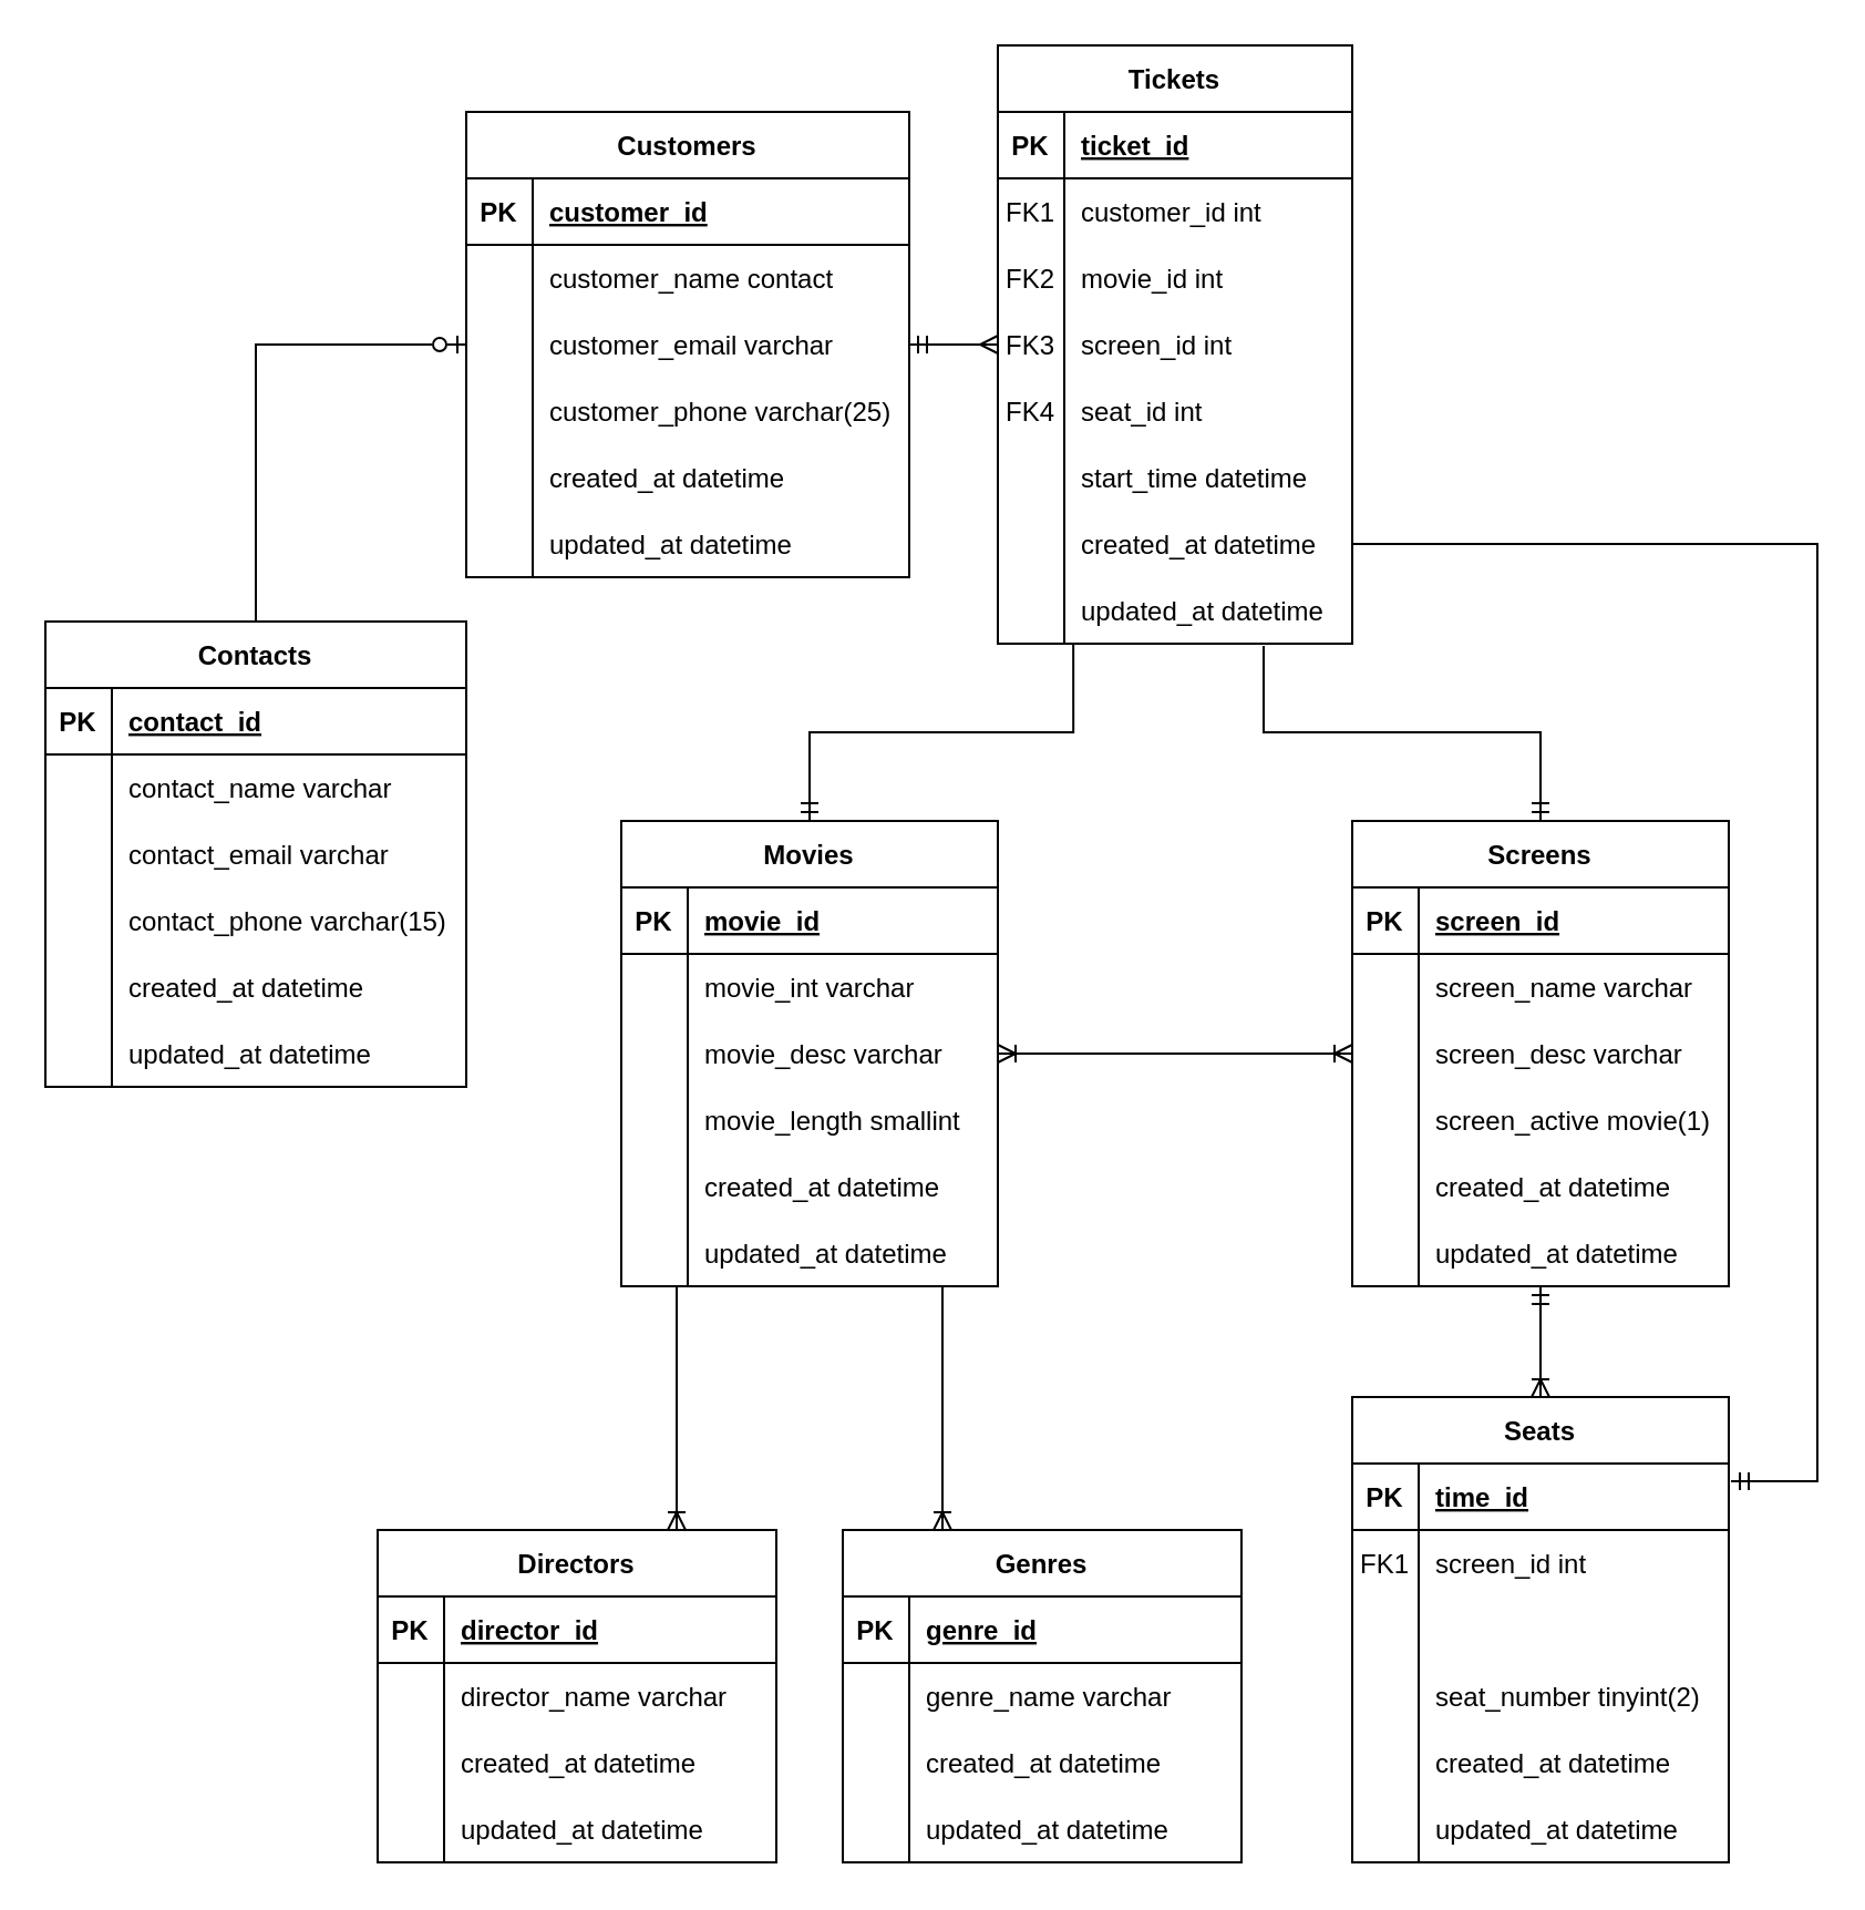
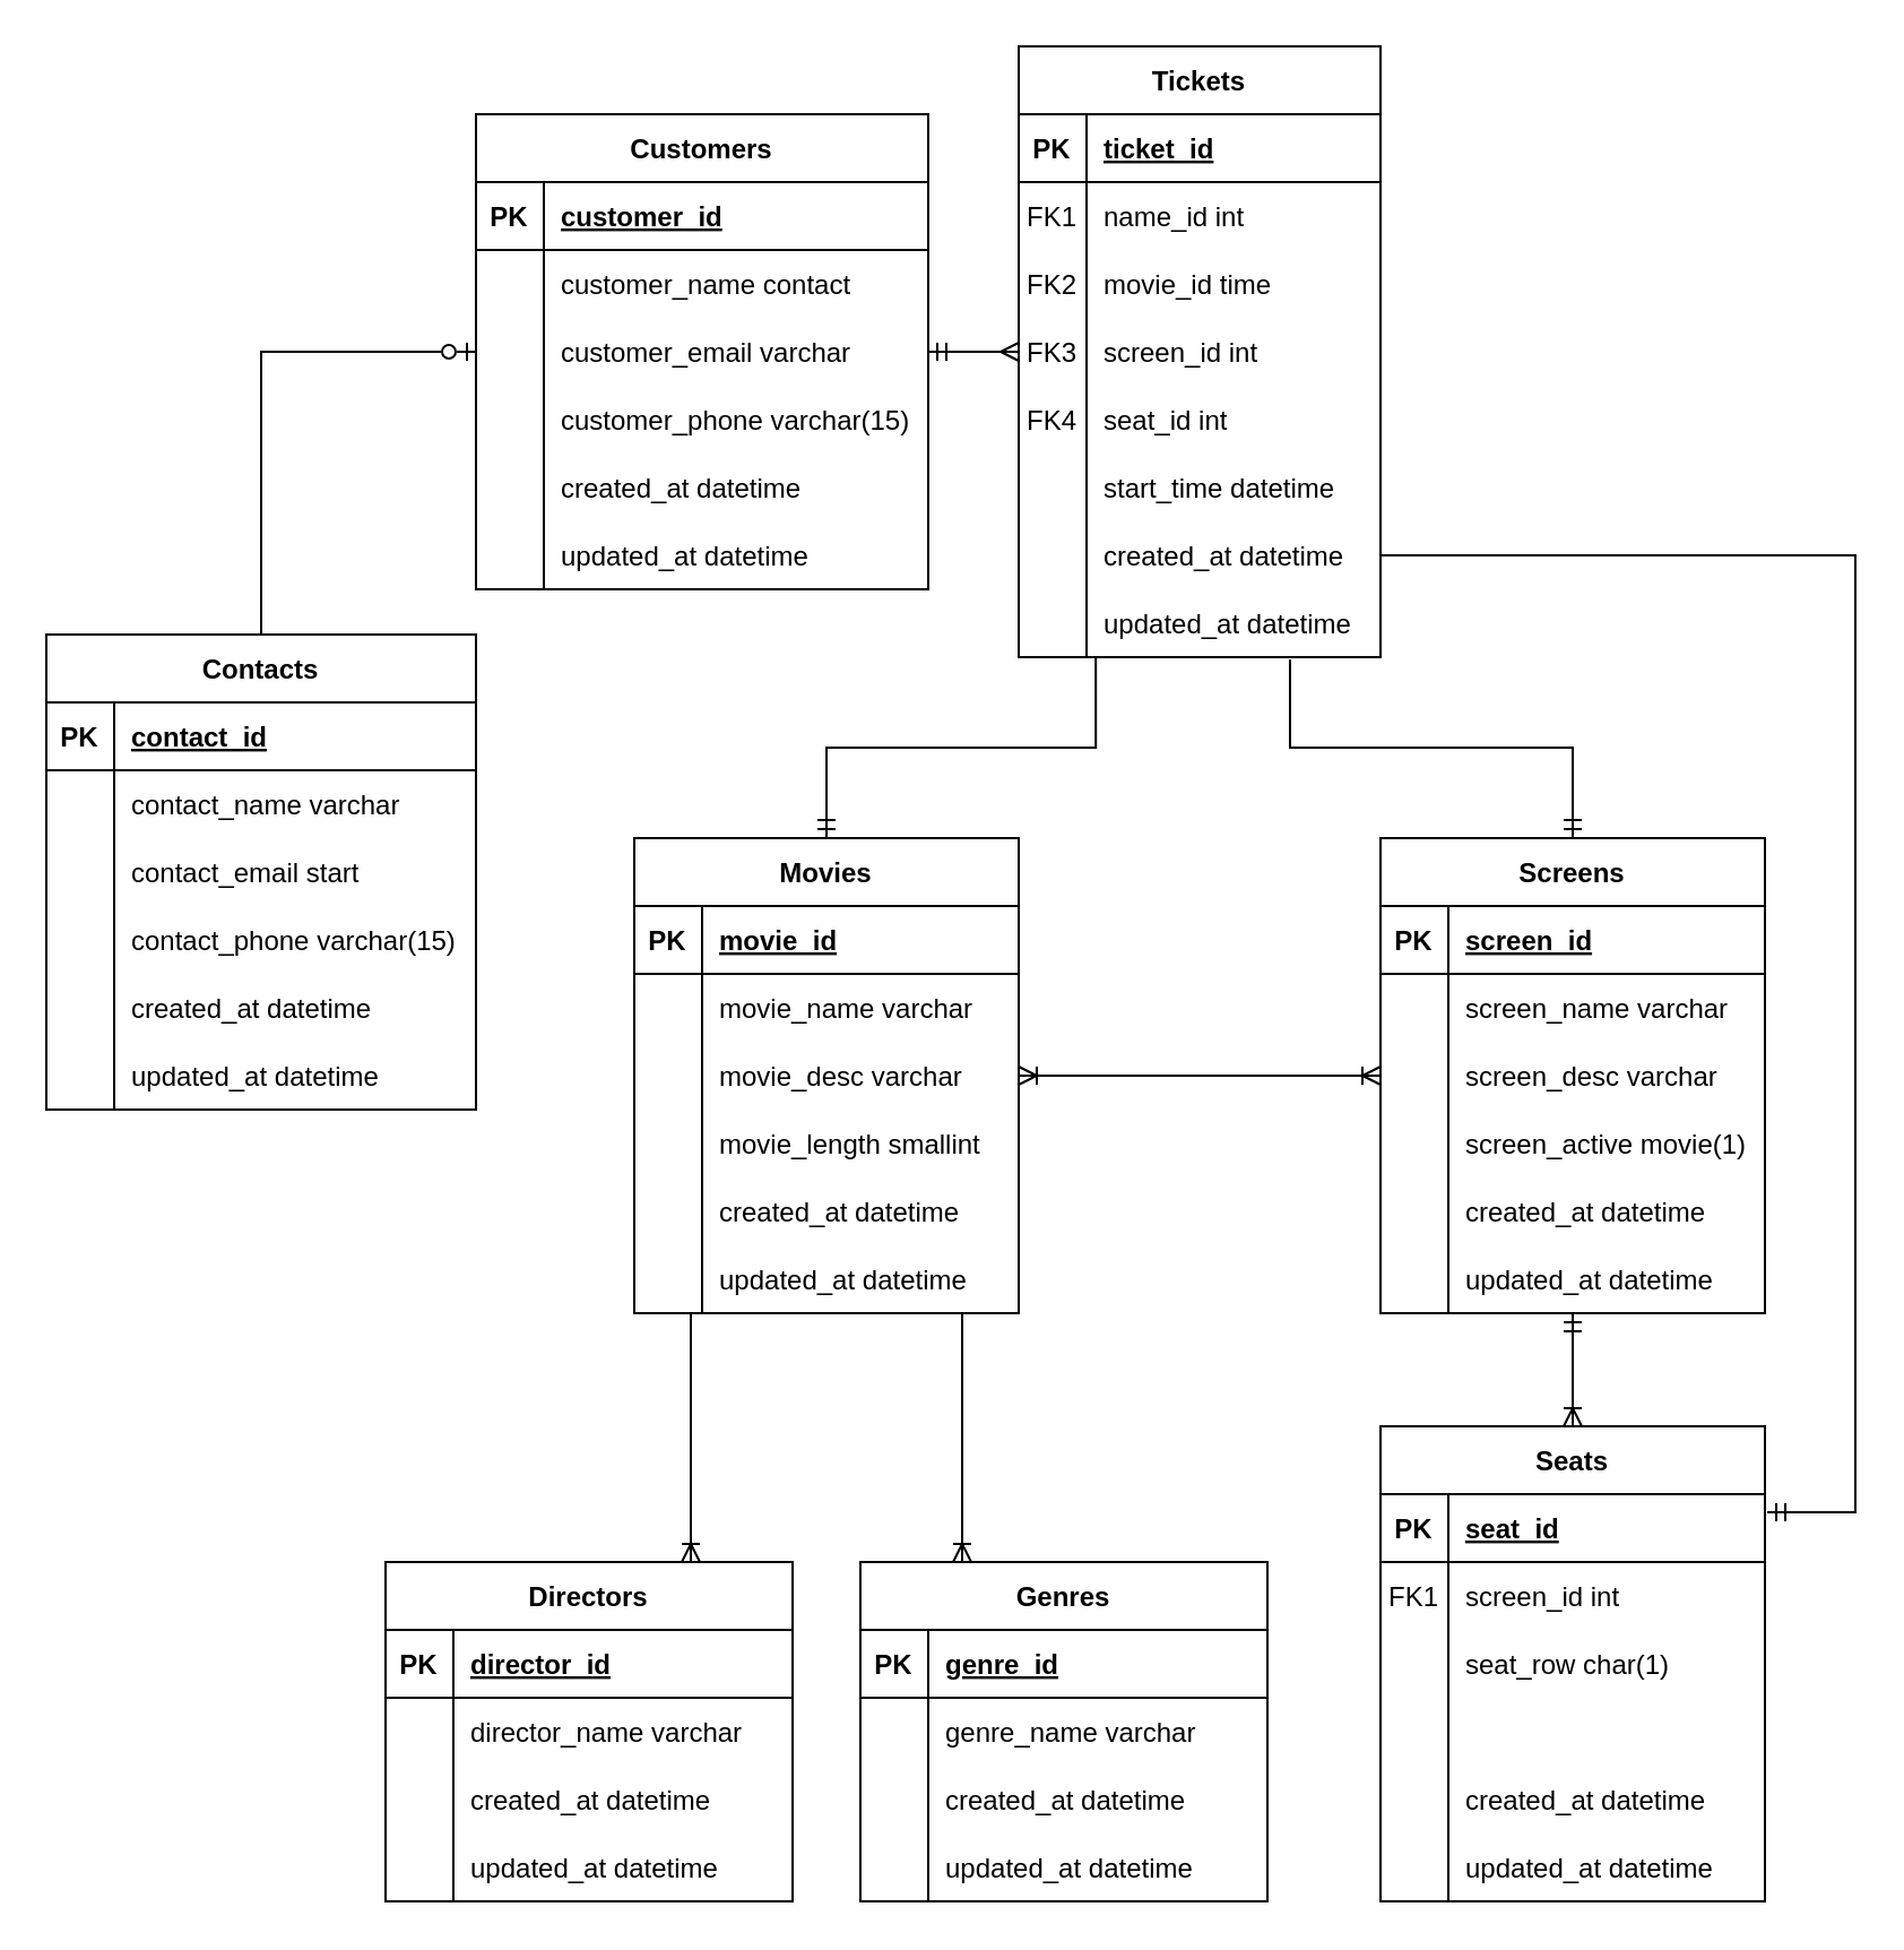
- <mxCell id="27" value="customer_id int" style="shape=partialRectangle;overflow=hidden;connectable=0;fillColor=none;top=0;left=0;bottom=0;right=0;align=left;spacingLeft=6;" parent="25" vertex="1"><mxGeometry x="30" width="130" height="30" as="geometry"><mxRectangle width="130" height="30" as="alternateBounds" /></mxGeometry></mxCell>
+ <mxCell id="27" value="name_id int" style="shape=partialRectangle;overflow=hidden;connectable=0;fillColor=none;top=0;left=0;bottom=0;right=0;align=left;spacingLeft=6;" parent="25" vertex="1"><mxGeometry x="30" width="130" height="30" as="geometry"><mxRectangle width="130" height="30" as="alternateBounds" /></mxGeometry></mxCell>
- <mxCell id="30" value="movie_id int" style="shape=partialRectangle;overflow=hidden;connectable=0;fillColor=none;top=0;left=0;bottom=0;right=0;align=left;spacingLeft=6;" parent="28" vertex="1"><mxGeometry x="30" width="130" height="30" as="geometry"><mxRectangle width="130" height="30" as="alternateBounds" /></mxGeometry></mxCell>
+ <mxCell id="30" value="movie_id time" style="shape=partialRectangle;overflow=hidden;connectable=0;fillColor=none;top=0;left=0;bottom=0;right=0;align=left;spacingLeft=6;" parent="28" vertex="1"><mxGeometry x="30" width="130" height="30" as="geometry"><mxRectangle width="130" height="30" as="alternateBounds" /></mxGeometry></mxCell>
- <mxCell id="14" value="customer_phone varchar(25)" style="shape=partialRectangle;overflow=hidden;connectable=0;fillColor=none;top=0;left=0;bottom=0;right=0;align=left;spacingLeft=6;" vertex="1" parent="12"><mxGeometry x="30" width="170" height="30" as="geometry"><mxRectangle width="170" height="30" as="alternateBounds" /></mxGeometry></mxCell>
+ <mxCell id="14" value="customer_phone varchar(15)" style="shape=partialRectangle;overflow=hidden;connectable=0;fillColor=none;top=0;left=0;bottom=0;right=0;align=left;spacingLeft=6;" vertex="1" parent="12"><mxGeometry x="30" width="170" height="30" as="geometry"><mxRectangle width="170" height="30" as="alternateBounds" /></mxGeometry></mxCell>
- <mxCell id="147" value="contact_email varchar" style="shape=partialRectangle;overflow=hidden;connectable=0;fillColor=none;top=0;left=0;bottom=0;right=0;align=left;spacingLeft=6;" vertex="1" parent="145"><mxGeometry x="30" width="160" height="30" as="geometry"><mxRectangle width="160" height="30" as="alternateBounds" /></mxGeometry></mxCell>
+ <mxCell id="147" value="contact_email start" style="shape=partialRectangle;overflow=hidden;connectable=0;fillColor=none;top=0;left=0;bottom=0;right=0;align=left;spacingLeft=6;" vertex="1" parent="145"><mxGeometry x="30" width="160" height="30" as="geometry"><mxRectangle width="160" height="30" as="alternateBounds" /></mxGeometry></mxCell>
- <mxCell id="53" value="movie_int varchar" style="shape=partialRectangle;overflow=hidden;connectable=0;fillColor=none;top=0;left=0;bottom=0;right=0;align=left;spacingLeft=6;" vertex="1" parent="51"><mxGeometry x="30" width="140" height="30" as="geometry"><mxRectangle width="140" height="30" as="alternateBounds" /></mxGeometry></mxCell>
+ <mxCell id="53" value="movie_name varchar" style="shape=partialRectangle;overflow=hidden;connectable=0;fillColor=none;top=0;left=0;bottom=0;right=0;align=left;spacingLeft=6;" vertex="1" parent="51"><mxGeometry x="30" width="140" height="30" as="geometry"><mxRectangle width="140" height="30" as="alternateBounds" /></mxGeometry></mxCell>
- <mxCell id="89" value="time_id" style="shape=partialRectangle;overflow=hidden;connectable=0;fillColor=none;top=0;left=0;bottom=0;right=0;align=left;spacingLeft=6;fontStyle=5;" vertex="1" parent="87"><mxGeometry x="30" width="140" height="30" as="geometry"><mxRectangle width="140" height="30" as="alternateBounds" /></mxGeometry></mxCell>
+ <mxCell id="89" value="seat_id" style="shape=partialRectangle;overflow=hidden;connectable=0;fillColor=none;top=0;left=0;bottom=0;right=0;align=left;spacingLeft=6;fontStyle=5;" vertex="1" parent="87"><mxGeometry x="30" width="140" height="30" as="geometry"><mxRectangle width="140" height="30" as="alternateBounds" /></mxGeometry></mxCell>
+ <mxCell id="95" value="seat_row char(1)" style="shape=partialRectangle;overflow=hidden;connectable=0;fillColor=none;top=0;left=0;bottom=0;right=0;align=left;spacingLeft=6;" vertex="1" parent="93"><mxGeometry x="30" width="140" height="30" as="geometry"><mxRectangle width="140" height="30" as="alternateBounds" /></mxGeometry></mxCell>
- <mxCell id="98" value="seat_number tinyint(2)" style="shape=partialRectangle;overflow=hidden;connectable=0;fillColor=none;top=0;left=0;bottom=0;right=0;align=left;spacingLeft=6;" vertex="1" parent="96"><mxGeometry x="30" width="140" height="30" as="geometry"><mxRectangle width="140" height="30" as="alternateBounds" /></mxGeometry></mxCell>
